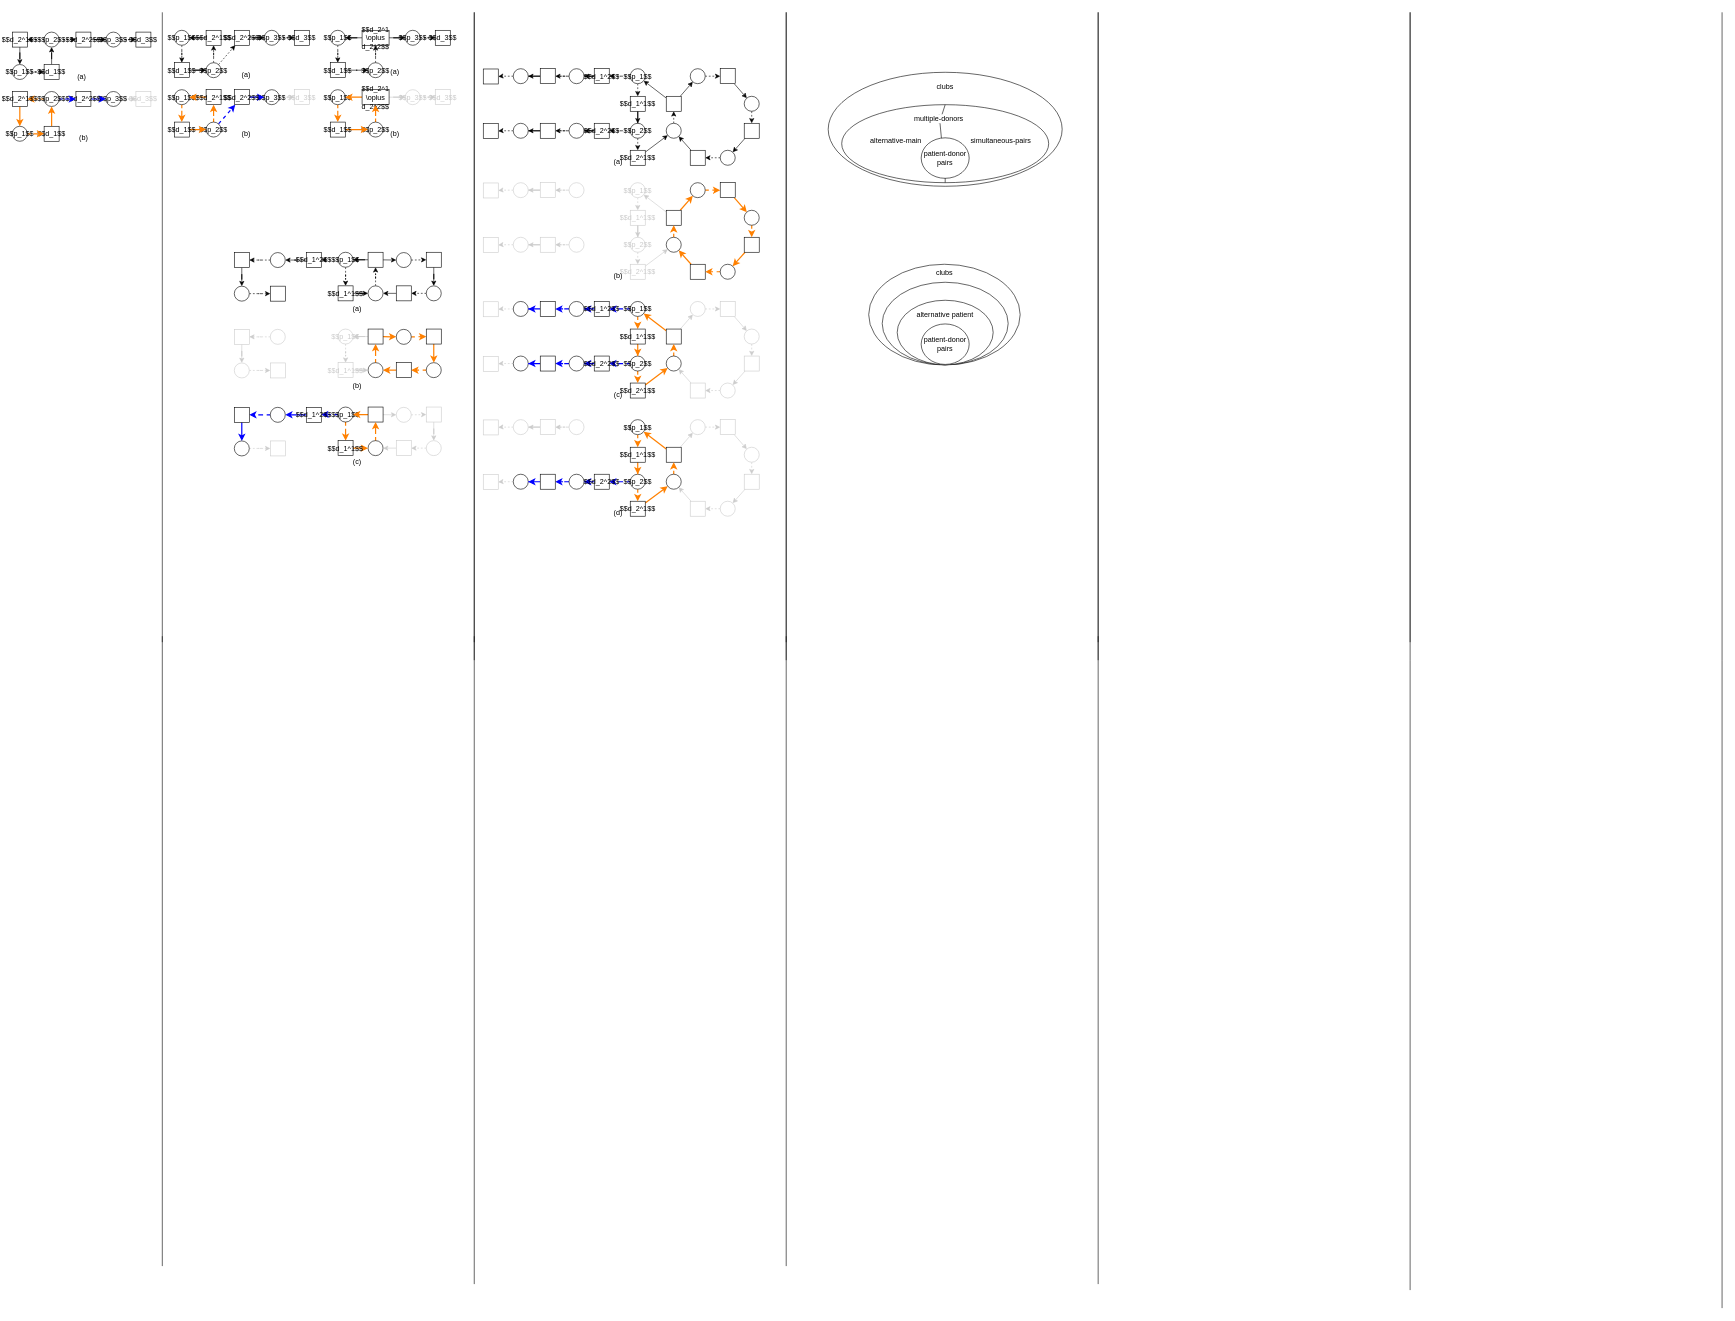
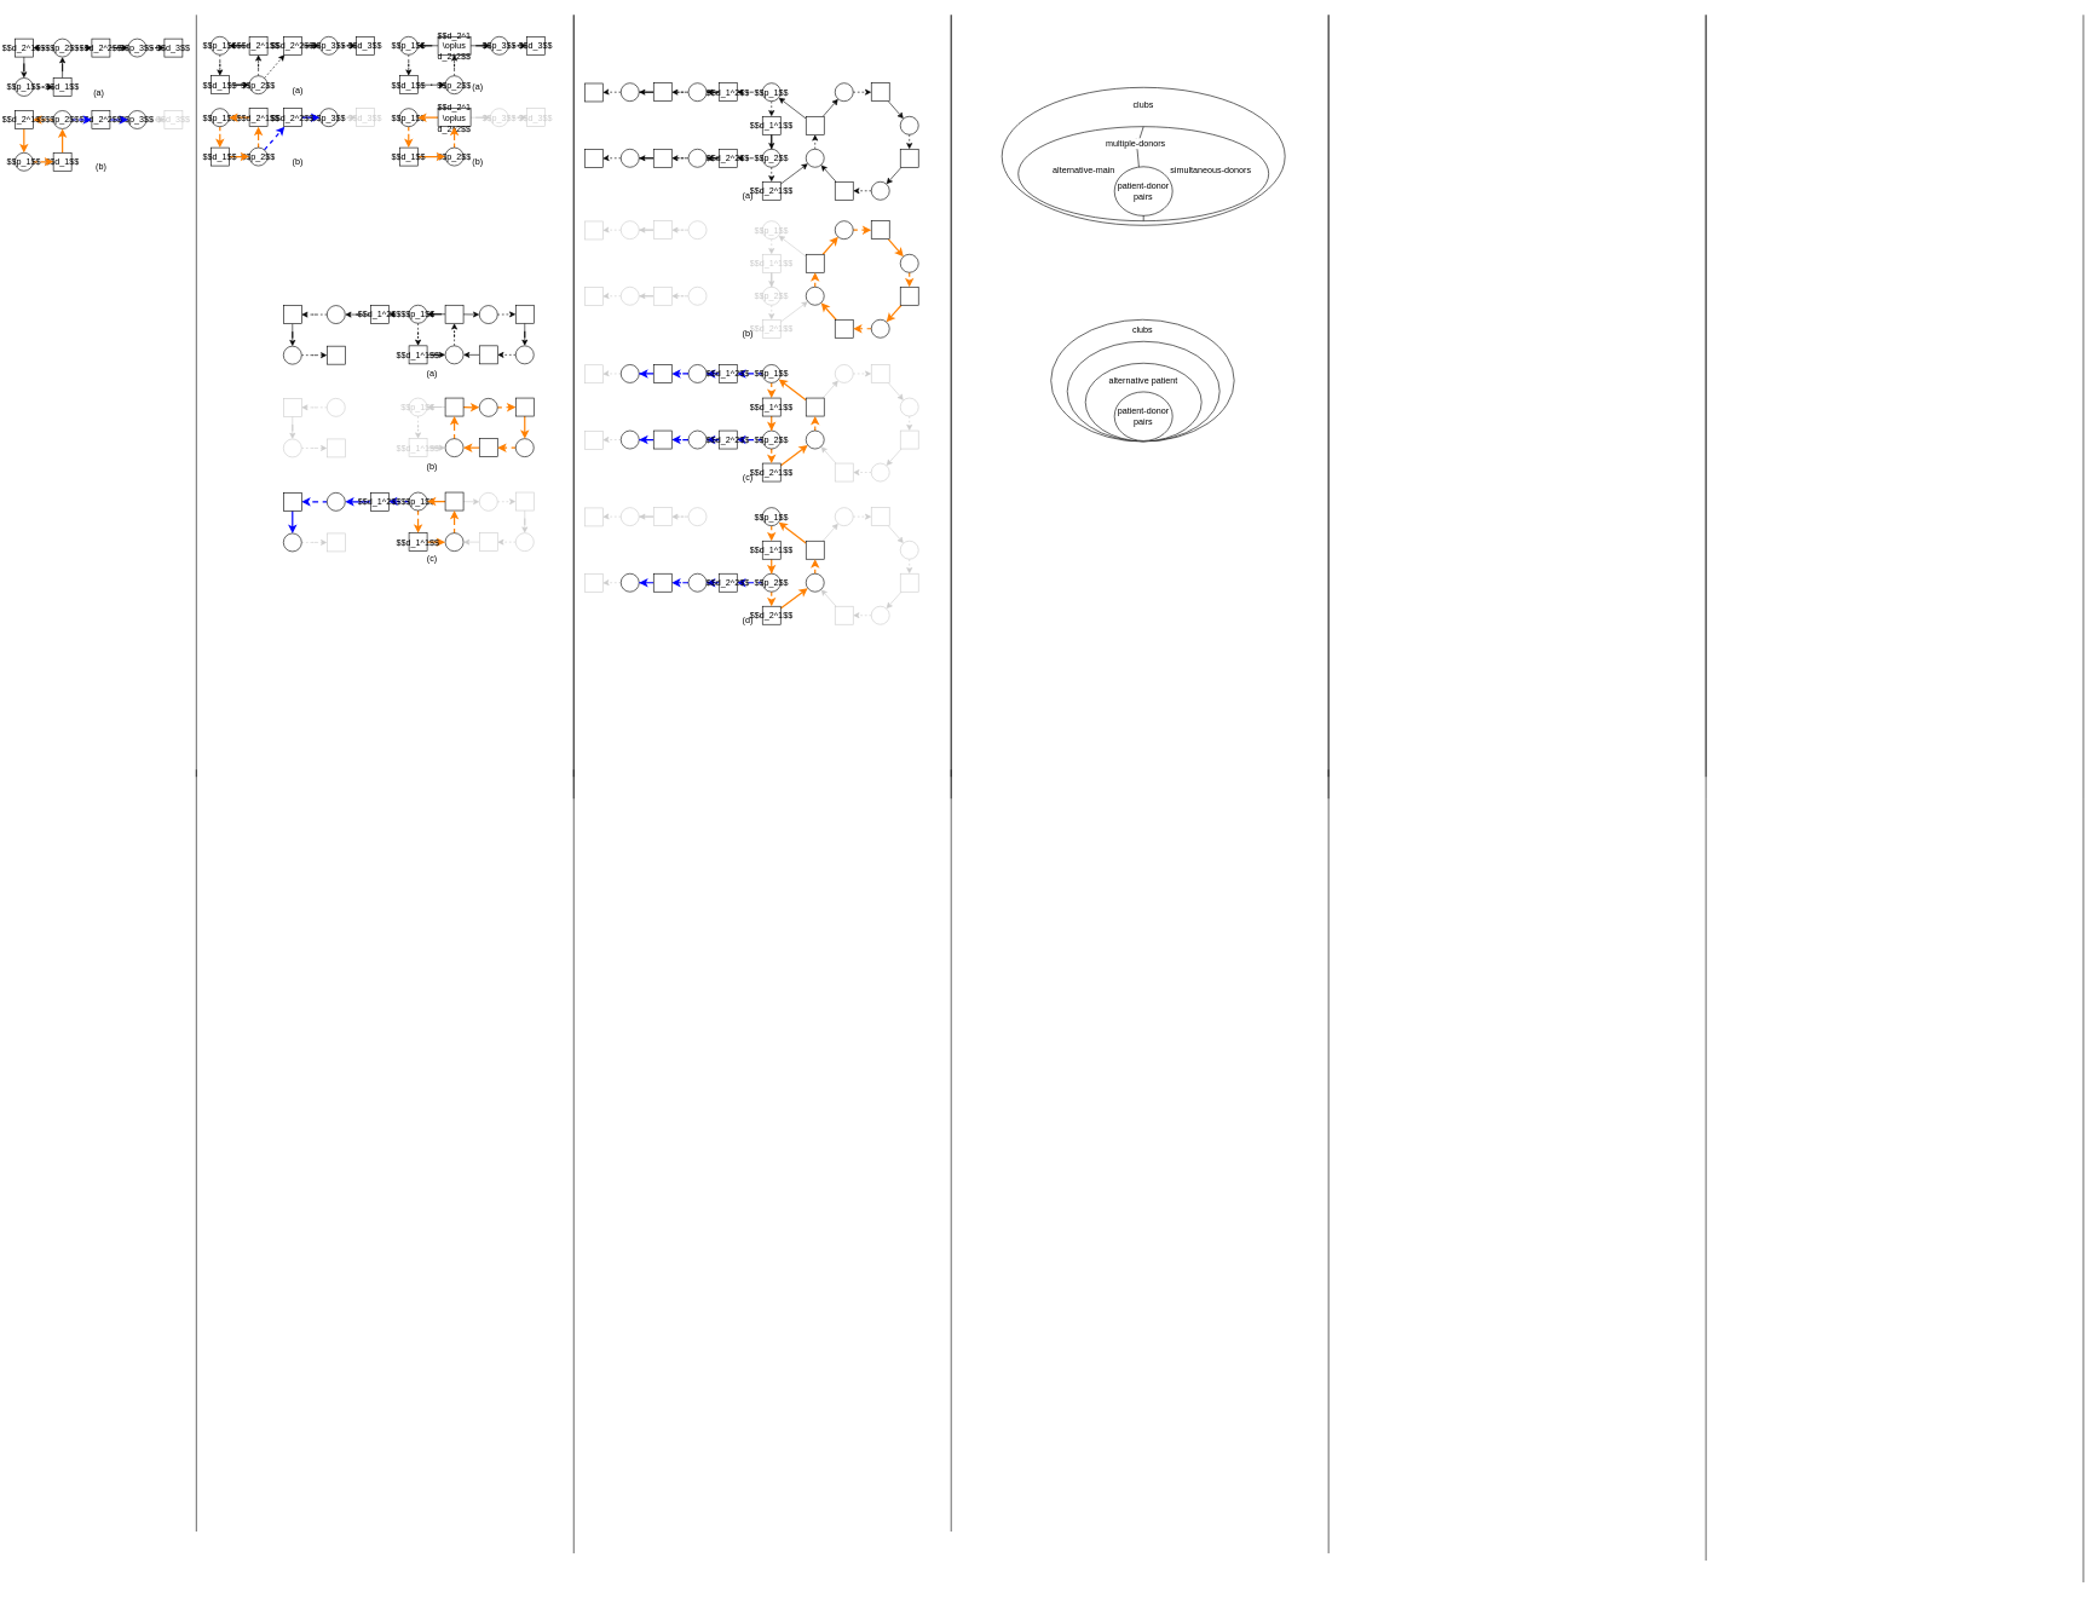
- <mxCell id="309" value="simultaneous-pairs" style="text;html=1;align=center;verticalAlign=middle;whiteSpace=wrap;rounded=0;" vertex="1" parent="18"><mxGeometry x="1607.5" y="220" width="120" height="30" as="geometry" /></mxCell>
+ <mxCell id="309" value="simultaneous-donors" style="text;html=1;align=center;verticalAlign=middle;whiteSpace=wrap;rounded=0;" vertex="1" parent="18"><mxGeometry x="1607.5" y="220" width="120" height="30" as="geometry" /></mxCell>
